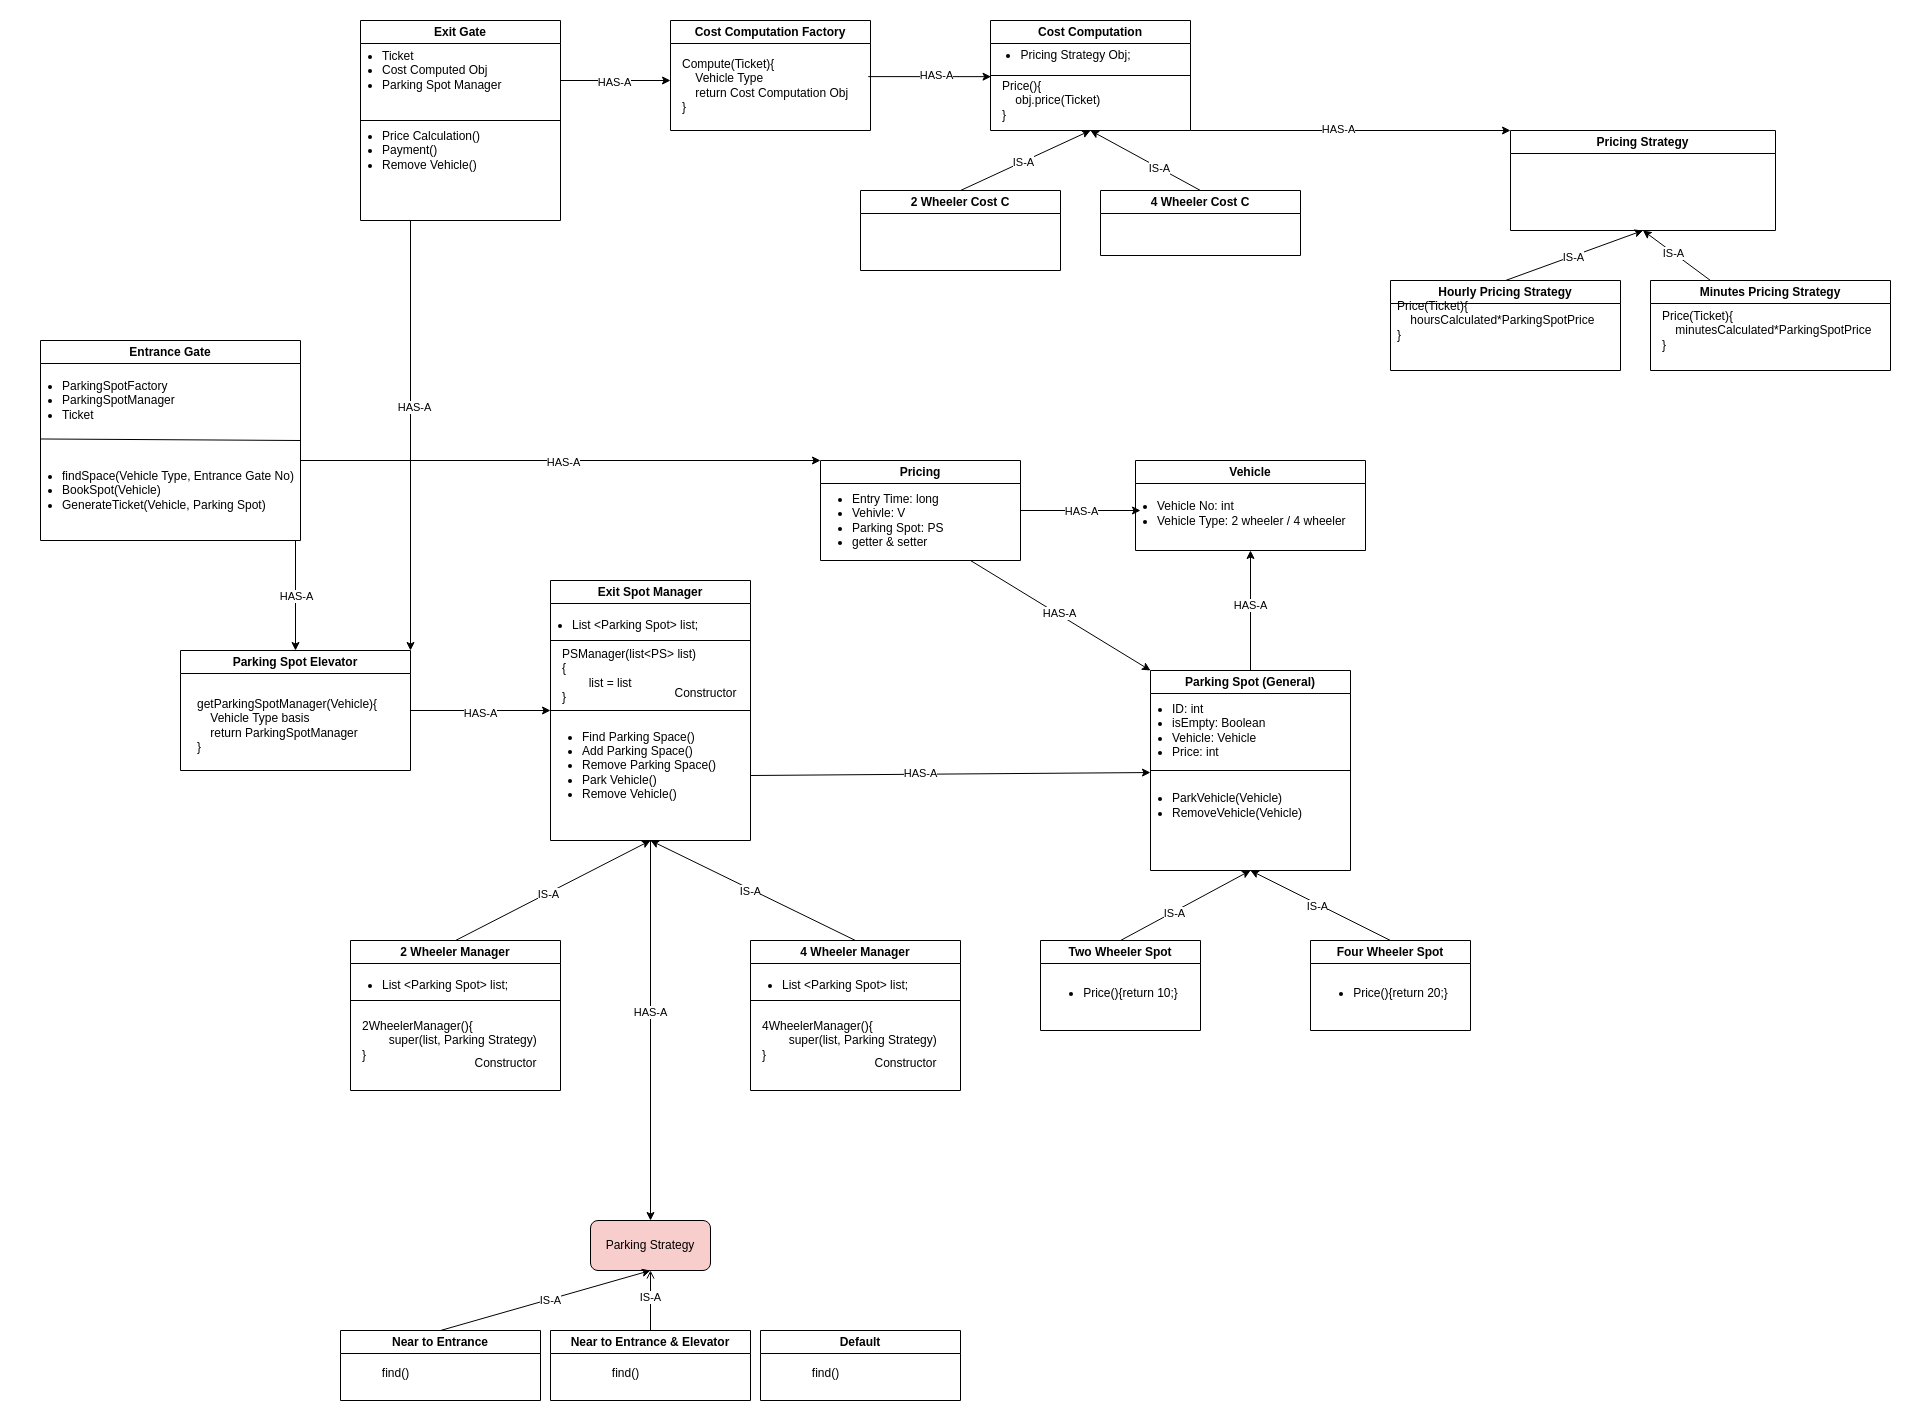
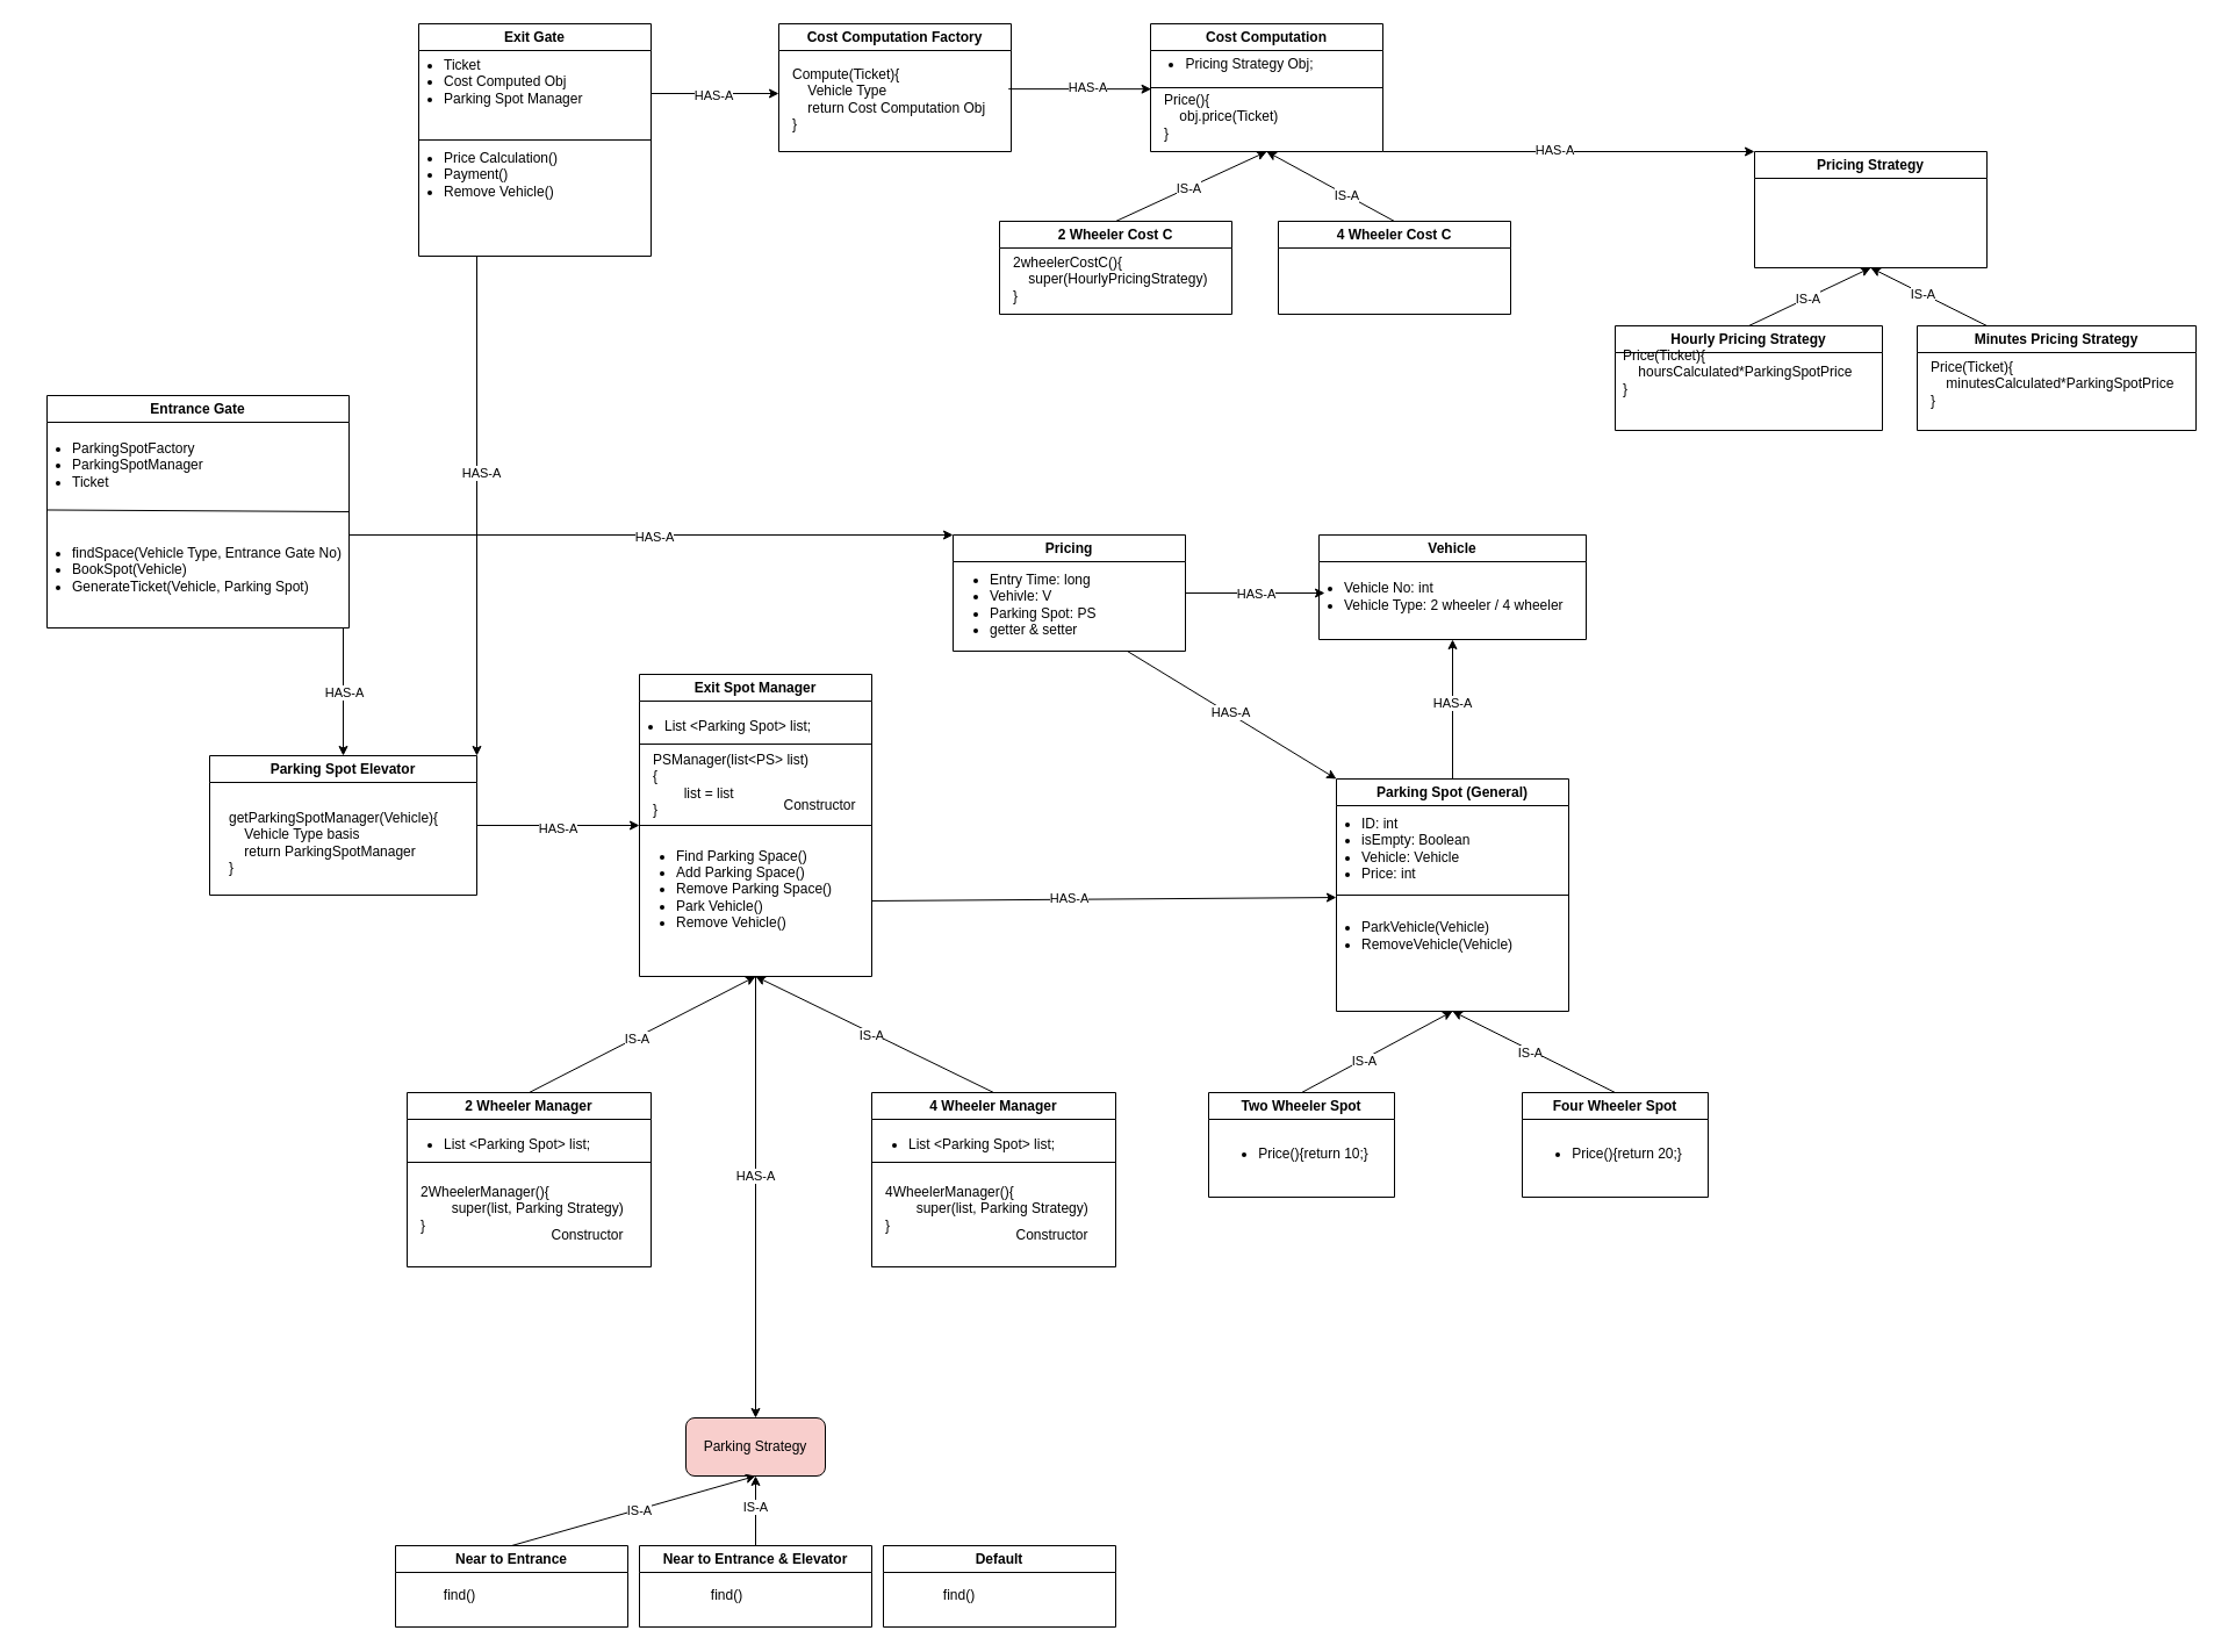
- <mxCell id="84" value="Pricing Strategy" style="swimlane;whiteSpace=wrap;html=1;" vertex="1" parent="1"><mxGeometry x="1510" y="130" width="265" height="100" as="geometry" /></mxCell>
+ <mxCell id="84" value="Pricing Strategy" style="swimlane;whiteSpace=wrap;html=1;" vertex="1" parent="1"><mxGeometry x="1510" y="130" width="200" height="100" as="geometry" /></mxCell>
- <mxCell id="79" value="4 Wheeler Cost C" style="swimlane;whiteSpace=wrap;html=1;" vertex="1" parent="1"><mxGeometry x="1100" y="190" width="200" height="65" as="geometry" /></mxCell>
+ <mxCell id="79" value="4 Wheeler Cost C" style="swimlane;whiteSpace=wrap;html=1;" vertex="1" parent="1"><mxGeometry x="1100" y="190" width="200" height="80" as="geometry" /></mxCell>
+ <mxCell id="78" value="2wheelerCostC(){&lt;div&gt;&amp;nbsp; &amp;nbsp; super(HourlyPricingStrategy)&lt;/div&gt;&lt;div&gt;}&lt;/div&gt;" style="text;html=1;align=left;verticalAlign=middle;resizable=0;points=[];autosize=1;strokeColor=none;fillColor=none;" vertex="1" parent="77"><mxGeometry x="10" y="20" width="190" height="60" as="geometry" /></mxCell>
- <mxCell id="45" value="" style="endArrow=open;html=1;rounded=0;entryX=0.5;entryY=1;entryDx=0;entryDy=0;exitX=0.5;exitY=0;exitDx=0;exitDy=0;" edge="1" parent="1" source="39" target="36"><mxGeometry width="50" height="50" relative="1" as="geometry"><mxPoint x="830" y="1300" as="sourcePoint" /><mxPoint x="880" y="1250" as="targetPoint" /><Array as="points" /></mxGeometry></mxCell>
+ <mxCell id="45" value="" style="endArrow=classic;html=1;rounded=0;entryX=0.5;entryY=1;entryDx=0;entryDy=0;exitX=0.5;exitY=0;exitDx=0;exitDy=0;" edge="1" parent="1" source="39" target="36"><mxGeometry width="50" height="50" relative="1" as="geometry"><mxPoint x="830" y="1300" as="sourcePoint" /><mxPoint x="880" y="1250" as="targetPoint" /><Array as="points" /></mxGeometry></mxCell>
